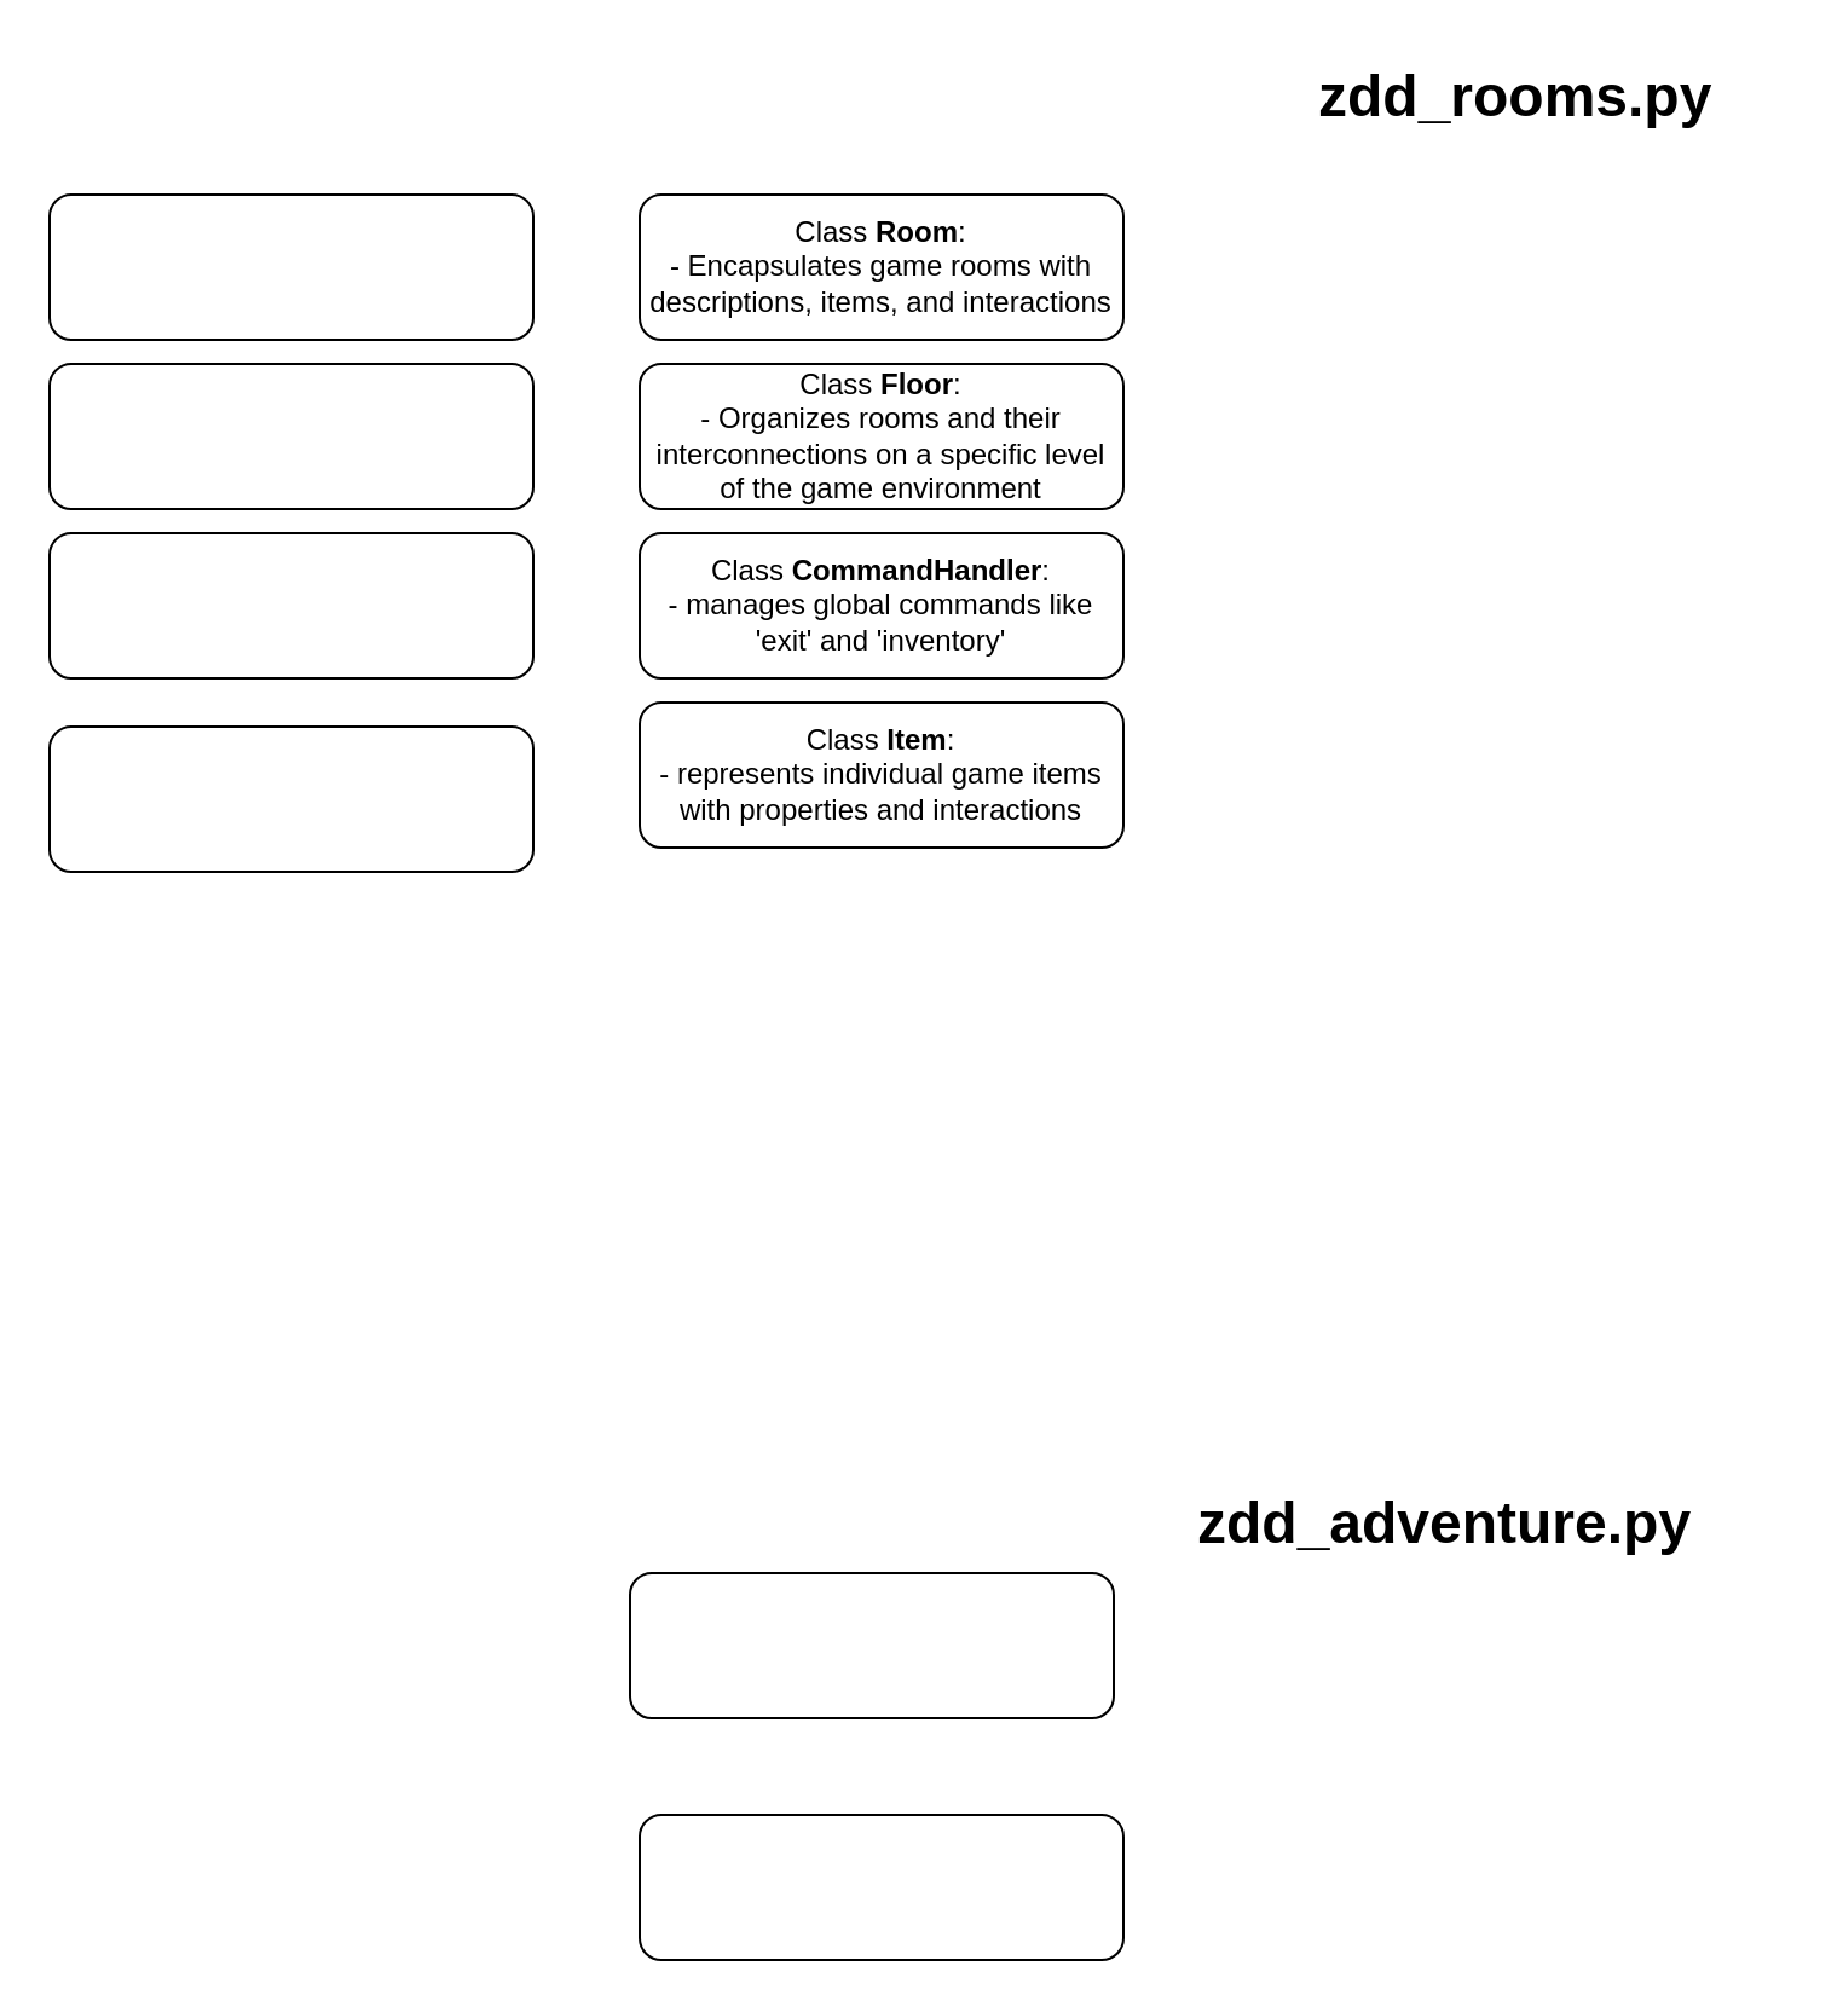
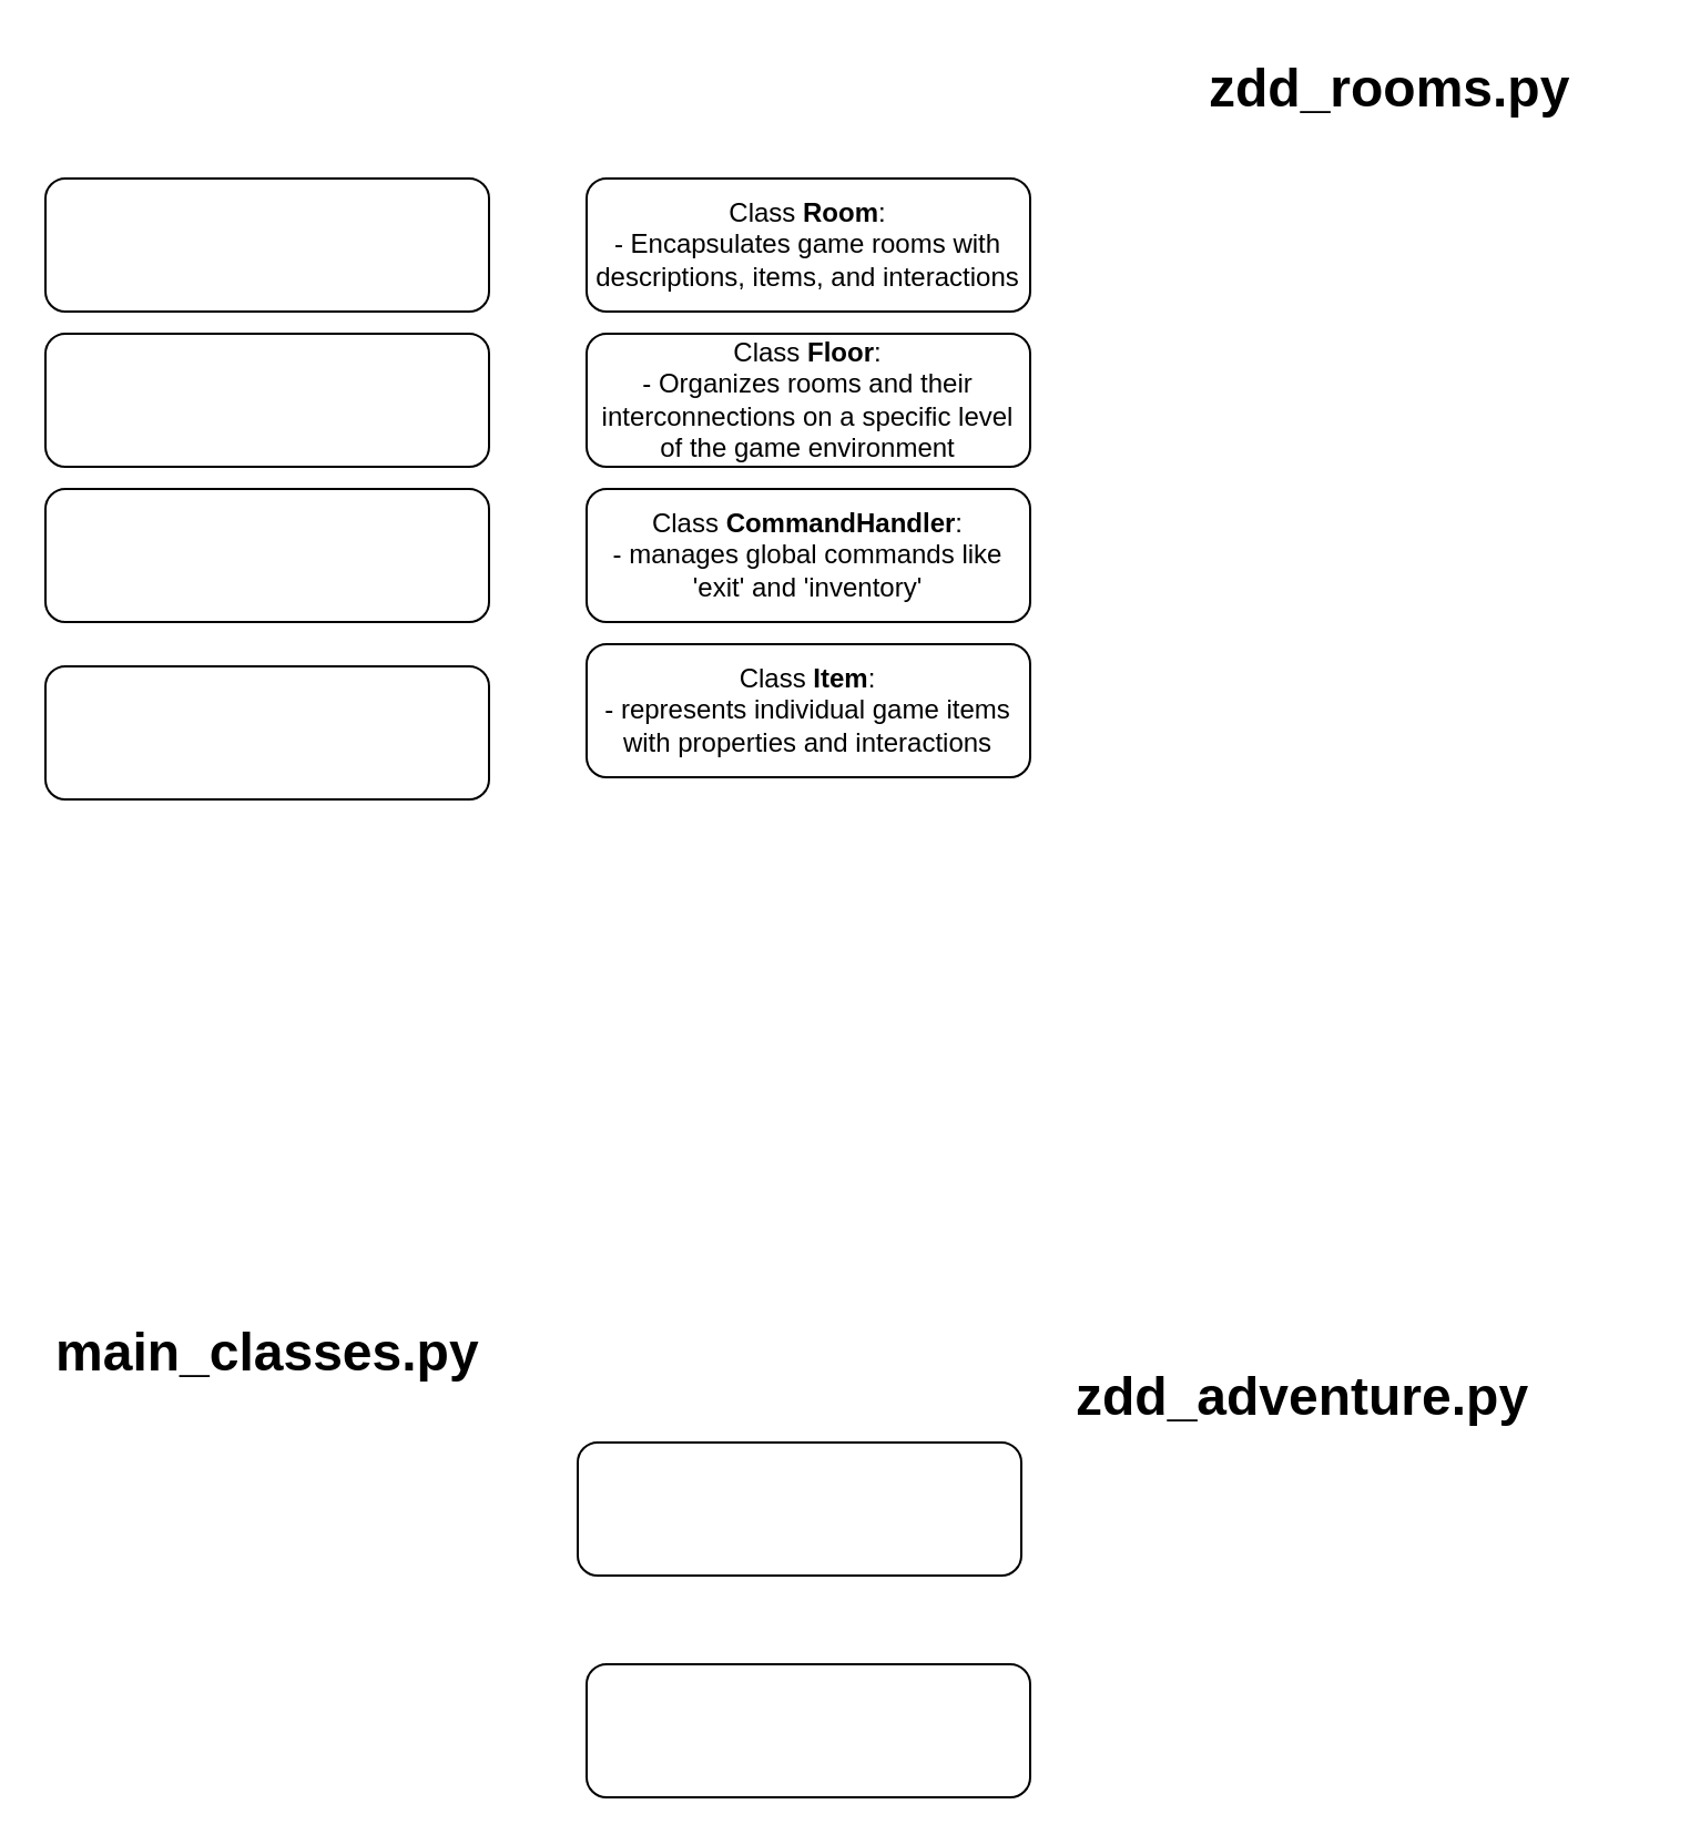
+ <mxCell id="3" value="&lt;h1&gt;main_classes.py&lt;/h1&gt;" style="text;html=1;strokeColor=none;fillColor=none;spacing=5;spacingTop=-20;whiteSpace=wrap;overflow=hidden;rounded=0;" vertex="1" parent="1"><mxGeometry x="20" y="590" width="200" height="50" as="geometry" /></mxCell>
- <mxCell id="4" value="&lt;h1&gt;zdd_adventure.py&lt;/h1&gt;" style="text;html=1;strokeColor=none;fillColor=none;spacing=5;spacingTop=-20;whiteSpace=wrap;overflow=hidden;rounded=0;" vertex="1" parent="1"><mxGeometry x="490" y="610" width="220" height="50" as="geometry" /></mxCell>
+ <mxCell id="4" value="&lt;h1&gt;zdd_adventure.py&lt;/h1&gt;" style="text;html=1;strokeColor=none;fillColor=none;spacing=5;spacingTop=-20;whiteSpace=wrap;overflow=hidden;rounded=0;" vertex="1" parent="1"><mxGeometry x="480" y="610" width="220" height="50" as="geometry" /></mxCell>
